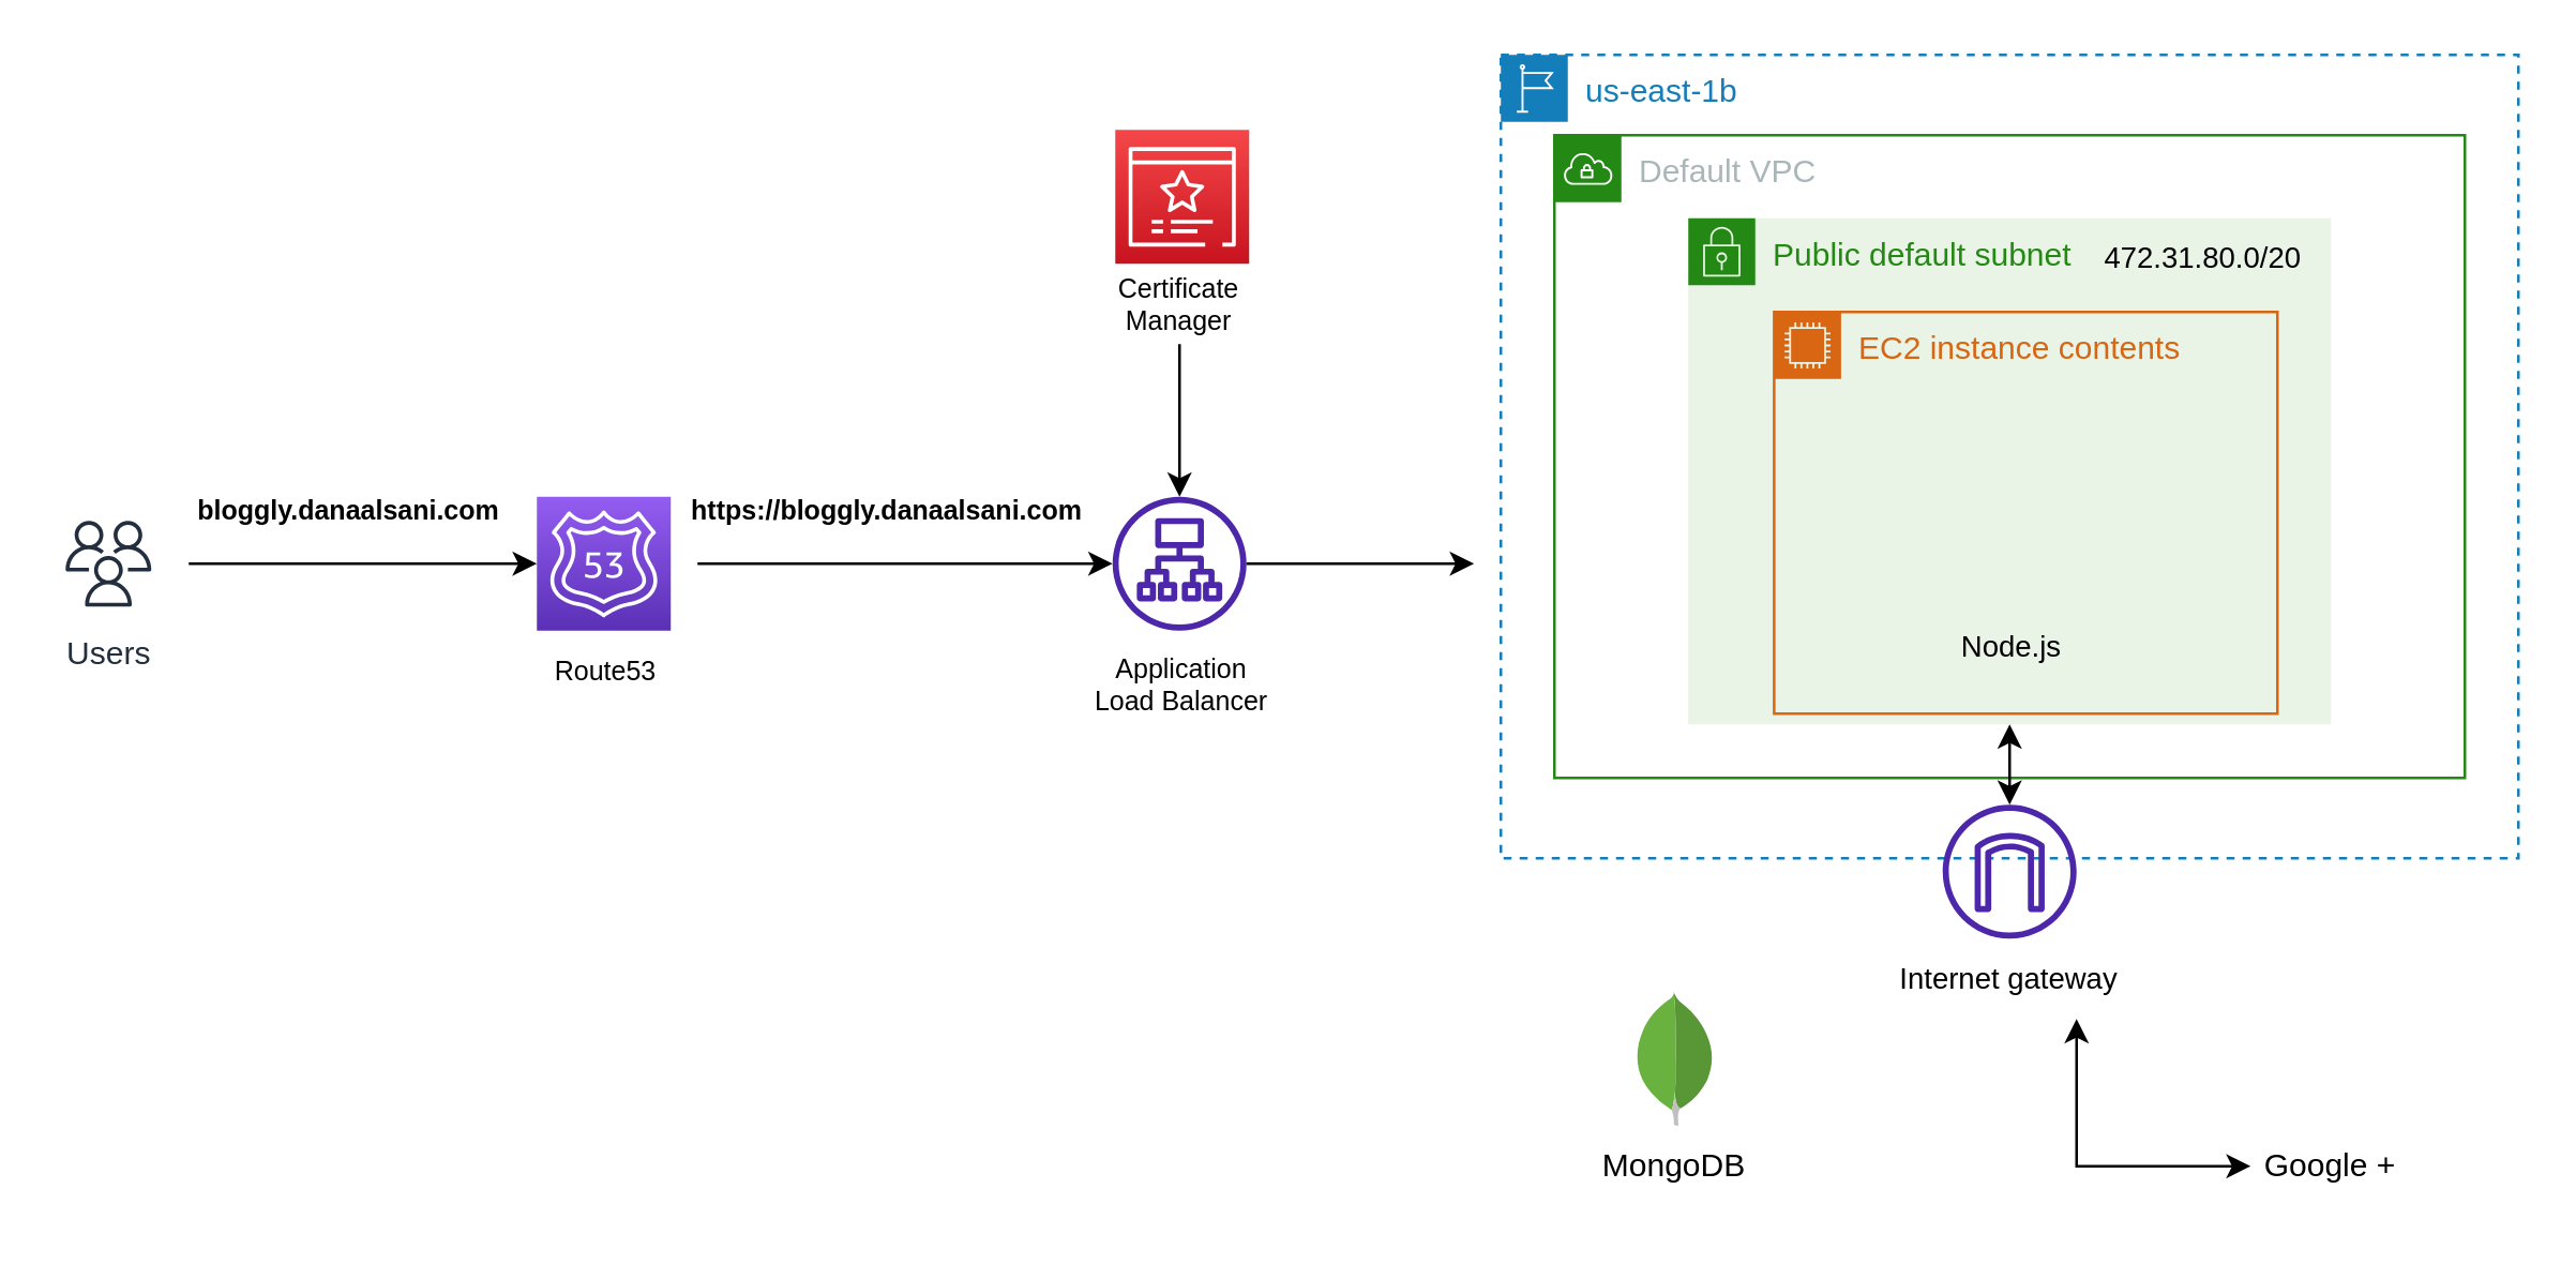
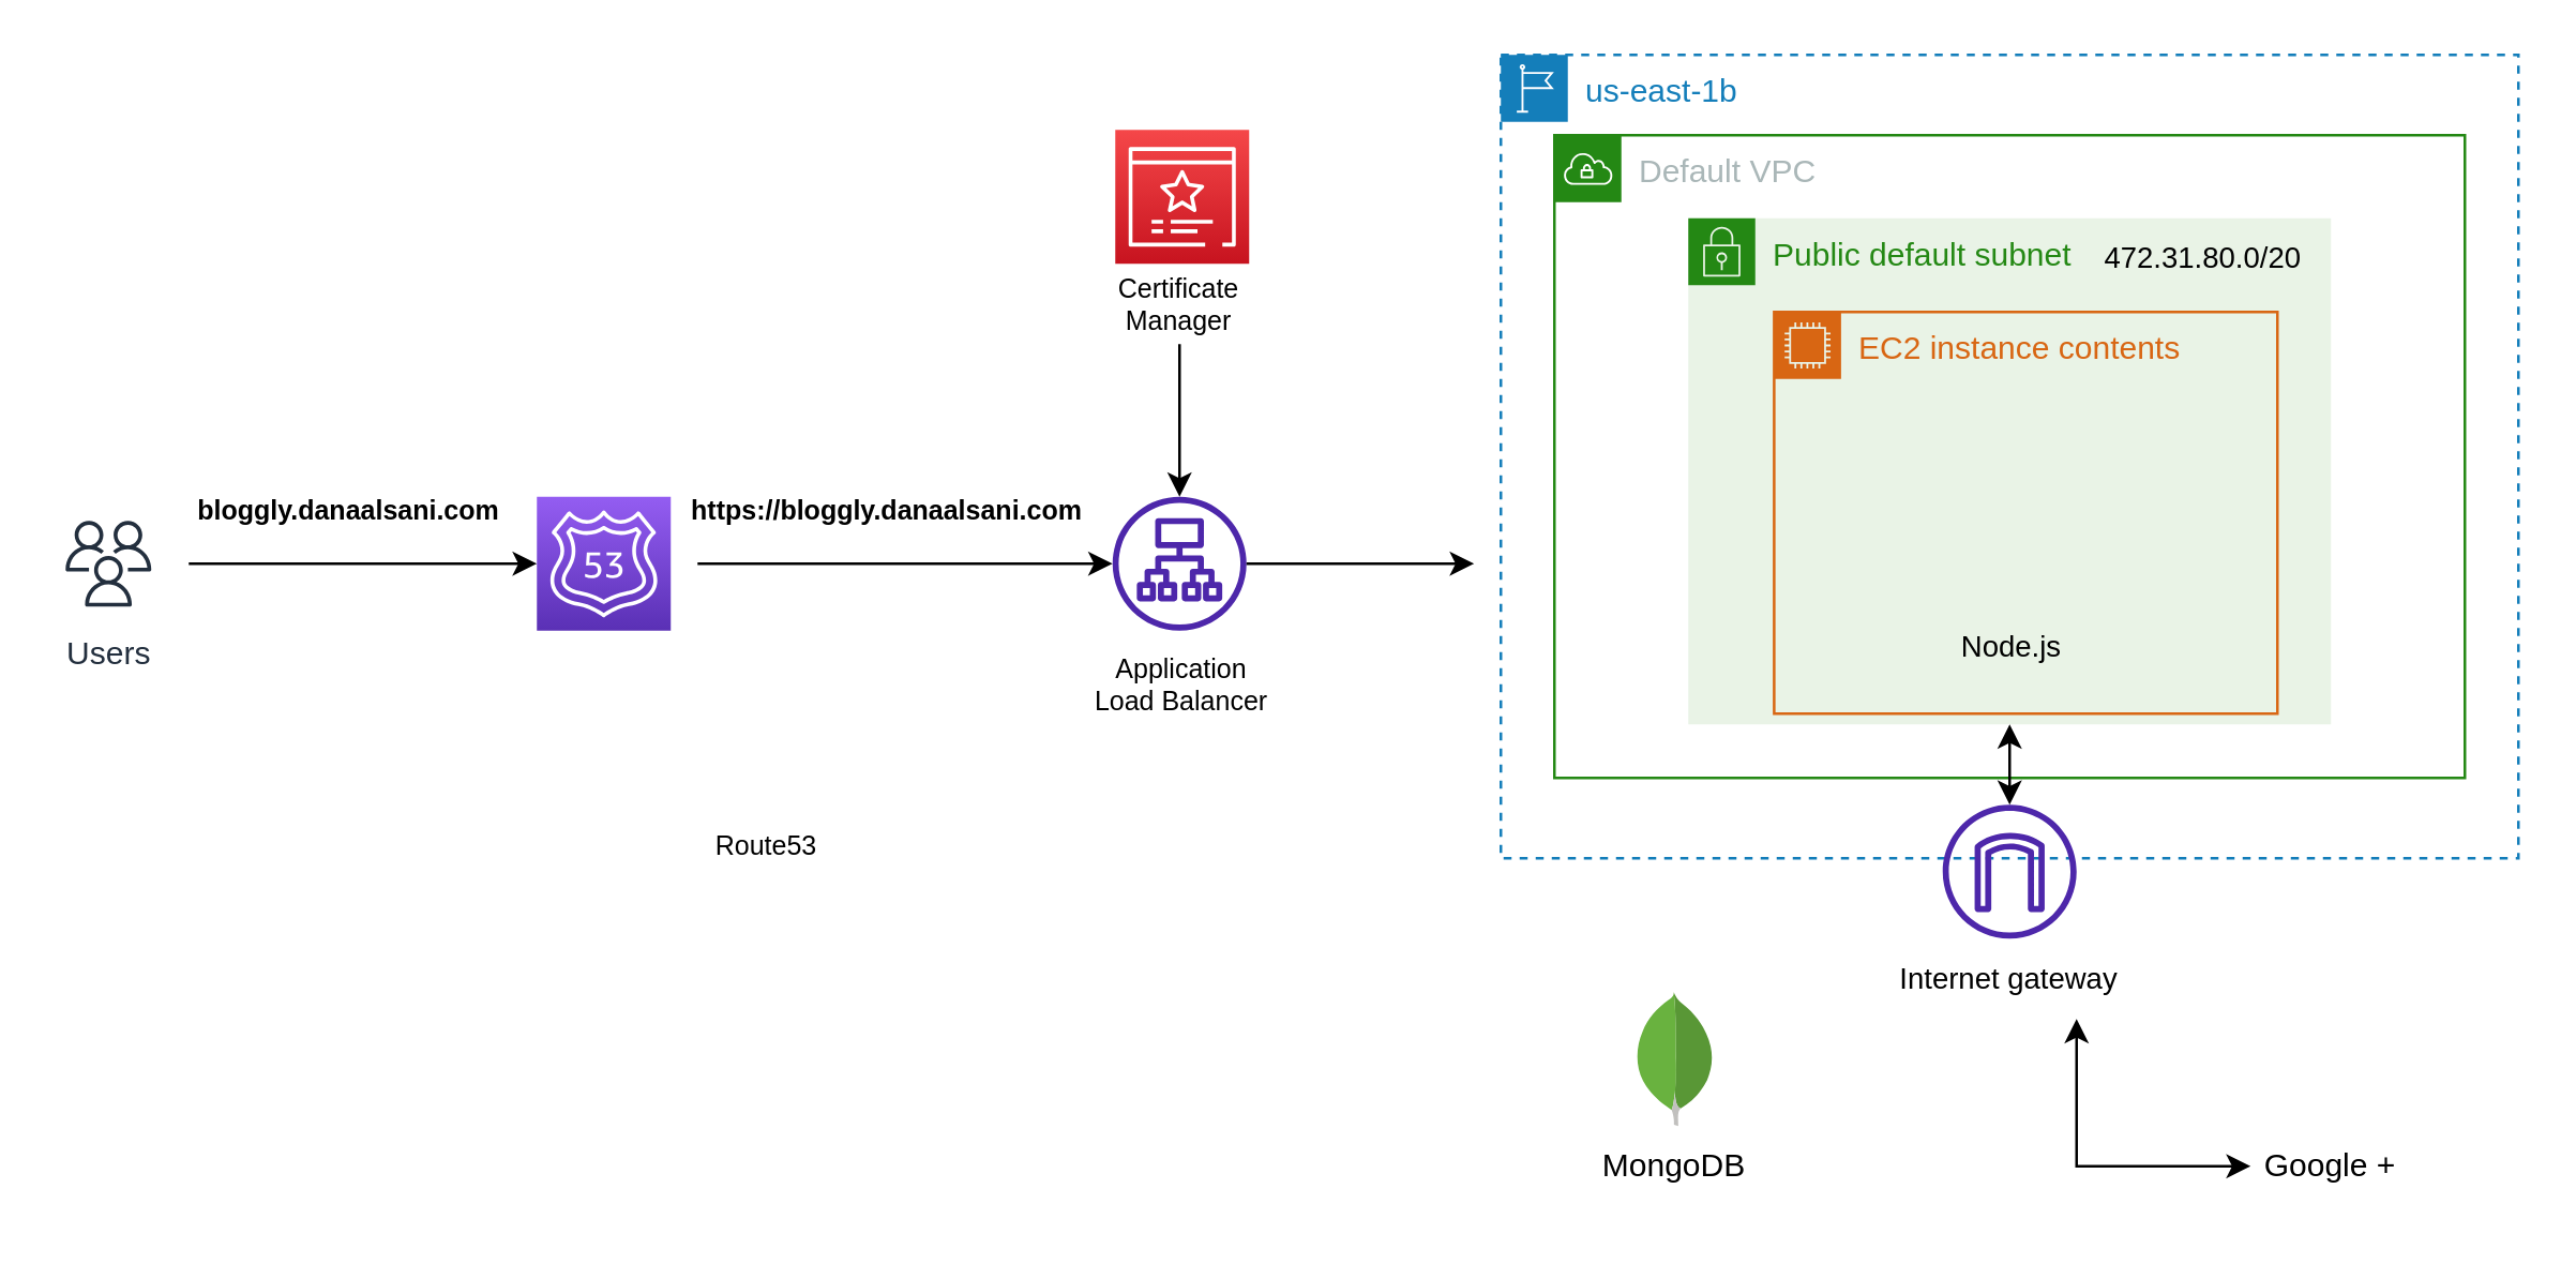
- <mxCell id="29" value="Route53" style="text;html=1;strokeColor=none;fillColor=none;align=center;verticalAlign=middle;whiteSpace=wrap;rounded=0;fontSize=10;" vertex="1" parent="1"><mxGeometry x="191" y="235" width="70" height="30" as="geometry" /></mxCell>
+ <mxCell id="29" value="Route53" style="text;html=1;strokeColor=none;fillColor=none;align=center;verticalAlign=middle;whiteSpace=wrap;rounded=0;fontSize=10;" vertex="1" parent="1"><mxGeometry x="251" y="300" width="70" height="30" as="geometry" /></mxCell>
